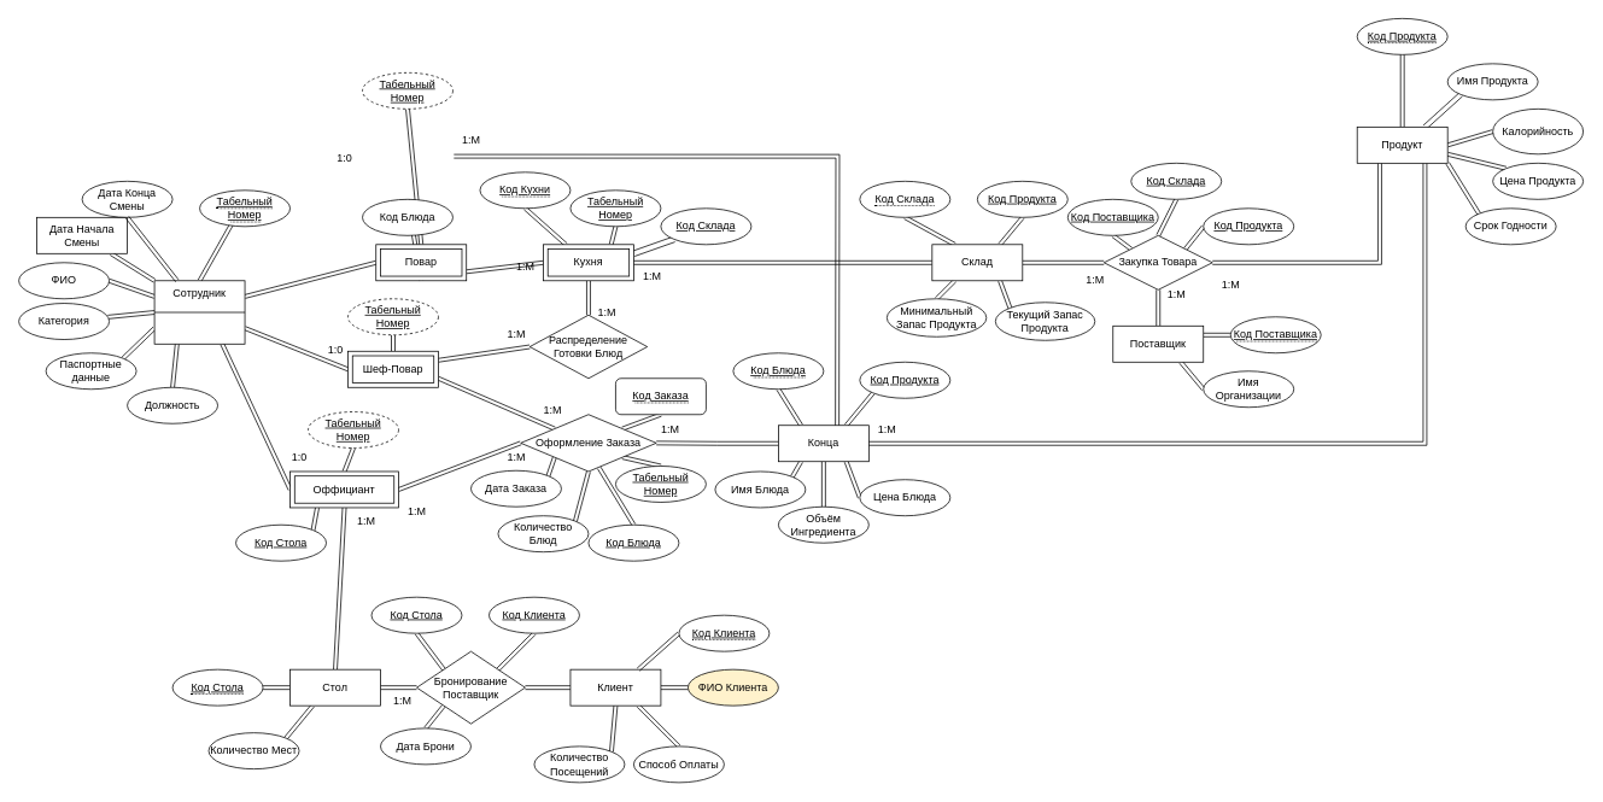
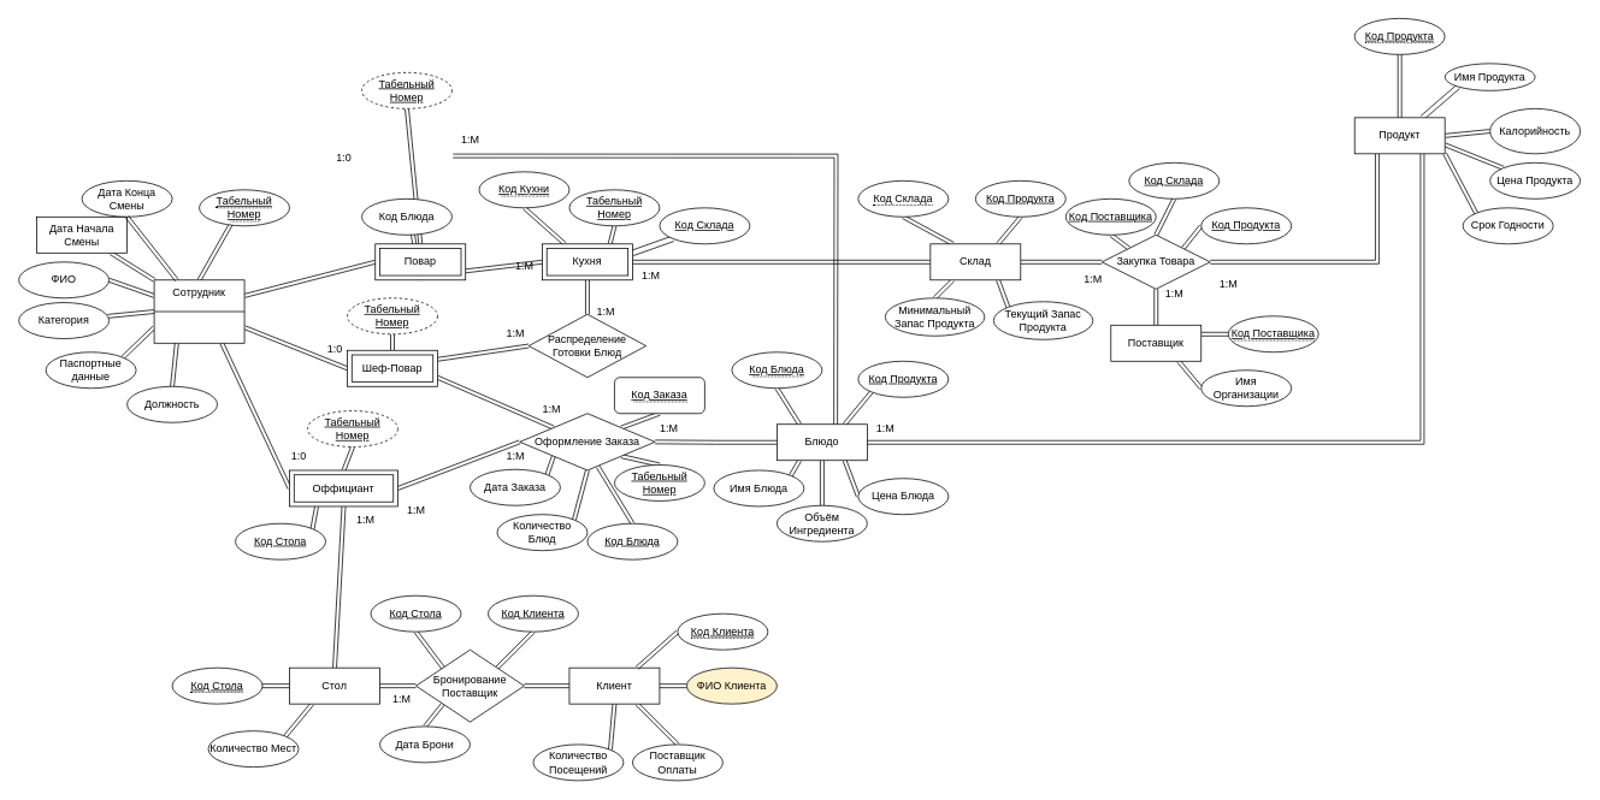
- <mxCell id="129" value="Имя Продукта" style="ellipse;whiteSpace=wrap;html=1;align=center;" vertex="1" parent="1"><mxGeometry x="1600" y="70" width="100" height="40" as="geometry" /></mxCell>
+ <mxCell id="129" value="Имя Продукта" style="ellipse;whiteSpace=wrap;html=1;align=center;" vertex="1" parent="1"><mxGeometry x="1600" y="70" width="100" height="30" as="geometry" /></mxCell>
- <mxCell id="125" value="Продукт" style="whiteSpace=wrap;html=1;align=center;" vertex="1" parent="1"><mxGeometry x="1500" y="140" width="100" height="40" as="geometry" /></mxCell>
+ <mxCell id="125" value="Продукт" style="whiteSpace=wrap;html=1;align=center;" vertex="1" parent="1"><mxGeometry x="1500" y="130" width="100" height="40" as="geometry" /></mxCell>
- <mxCell id="90" value="Конца" style="whiteSpace=wrap;html=1;align=center;" vertex="1" parent="1"><mxGeometry x="860" y="470" width="100" height="40" as="geometry" /></mxCell>
+ <mxCell id="90" value="Блюдо" style="whiteSpace=wrap;html=1;align=center;" vertex="1" parent="1"><mxGeometry x="860" y="470" width="100" height="40" as="geometry" /></mxCell>
- <mxCell id="62" value="Способ Оплаты" style="ellipse;whiteSpace=wrap;html=1;align=center;" vertex="1" parent="1"><mxGeometry x="700" y="825" width="100" height="40" as="geometry" /></mxCell>
+ <mxCell id="62" value="Поставщик Оплаты" style="ellipse;whiteSpace=wrap;html=1;align=center;" vertex="1" parent="1"><mxGeometry x="700" y="825" width="100" height="40" as="geometry" /></mxCell>
